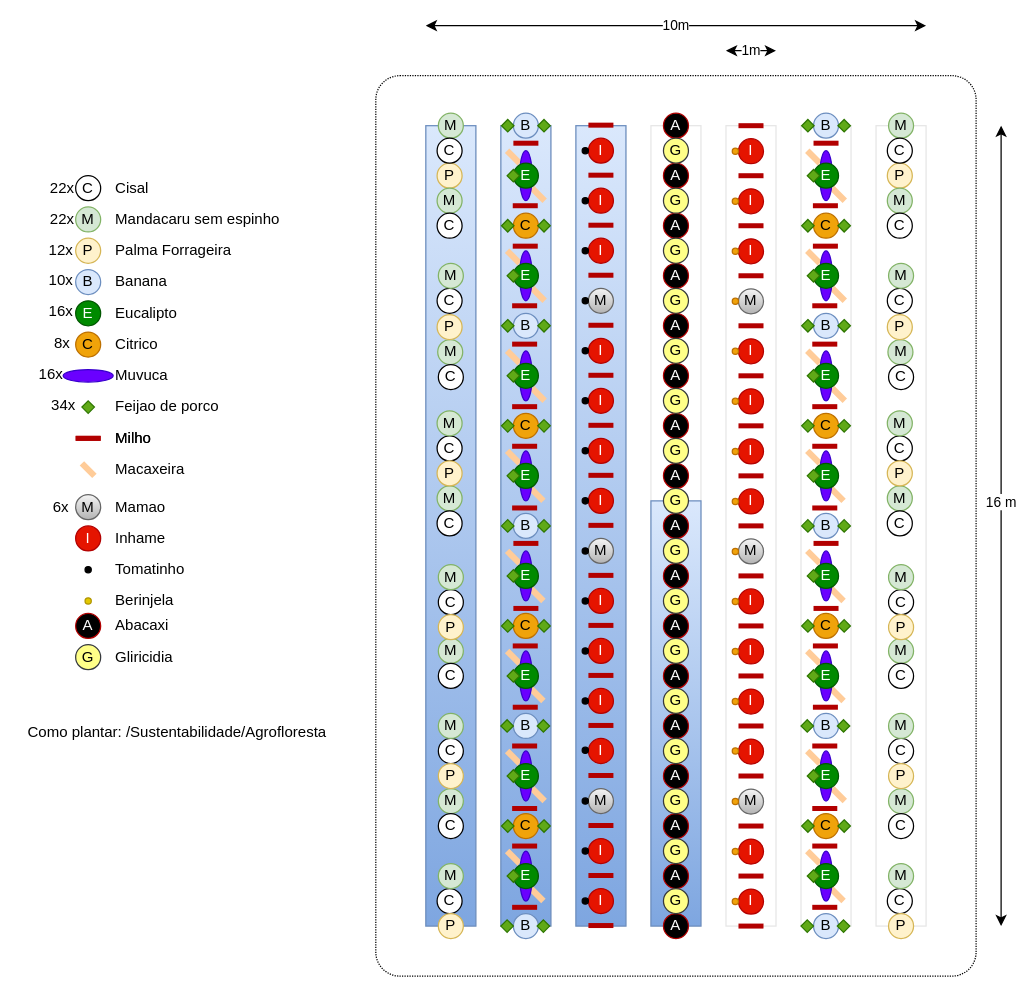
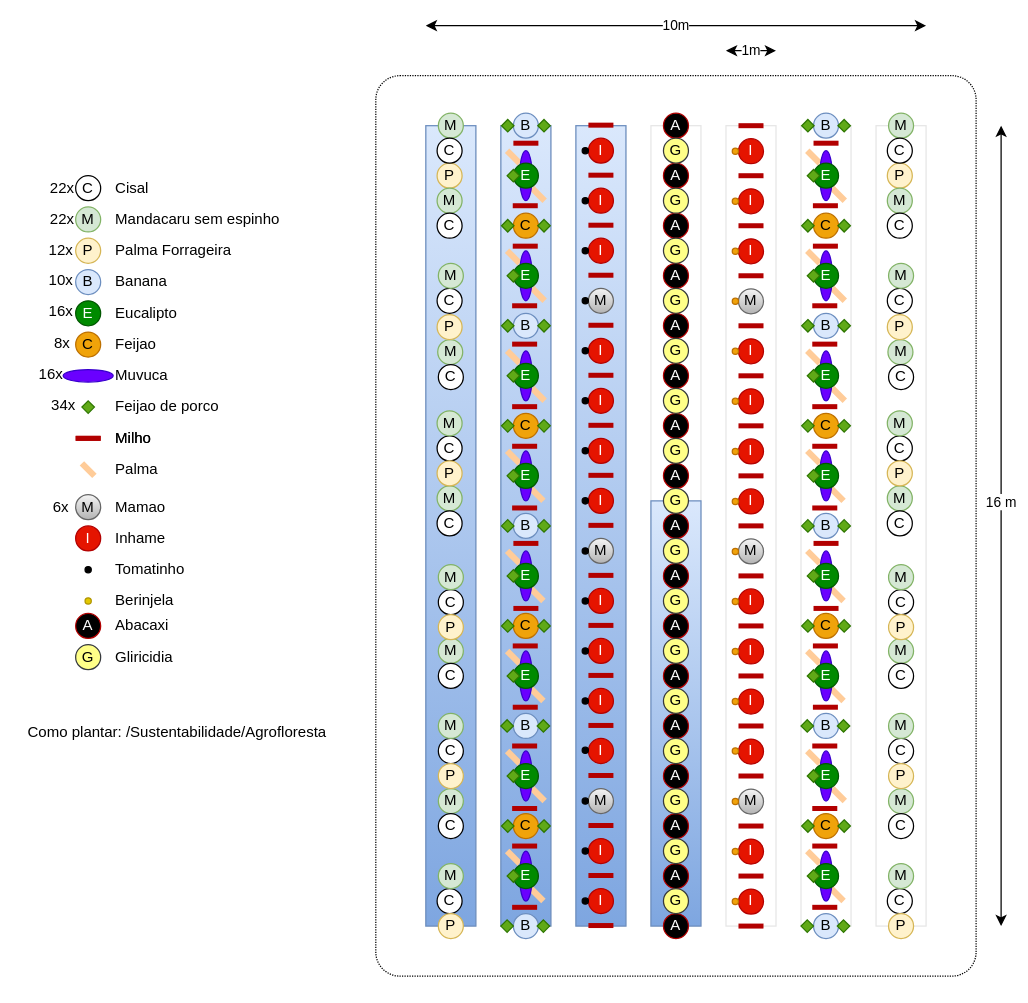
- <mxCell id="115" value="Citrico" style="text;html=1;align=left;verticalAlign=middle;resizable=0;points=[];autosize=1;strokeColor=none;fillColor=none;" parent="85" vertex="1"><mxGeometry x="90" y="260" width="60" height="30" as="geometry" /></mxCell>
+ <mxCell id="115" value="Feijao" style="text;html=1;align=left;verticalAlign=middle;resizable=0;points=[];autosize=1;strokeColor=none;fillColor=none;" parent="85" vertex="1"><mxGeometry x="90" y="260" width="60" height="30" as="geometry" /></mxCell>
- <mxCell id="119" value="Macaxeira" style="text;html=1;align=left;verticalAlign=middle;resizable=0;points=[];autosize=1;strokeColor=none;fillColor=none;" parent="85" vertex="1"><mxGeometry x="90" y="360" width="80" height="30" as="geometry" /></mxCell>
+ <mxCell id="119" value="Palma" style="text;html=1;align=left;verticalAlign=middle;resizable=0;points=[];autosize=1;strokeColor=none;fillColor=none;" parent="85" vertex="1"><mxGeometry x="90" y="360" width="80" height="30" as="geometry" /></mxCell>
